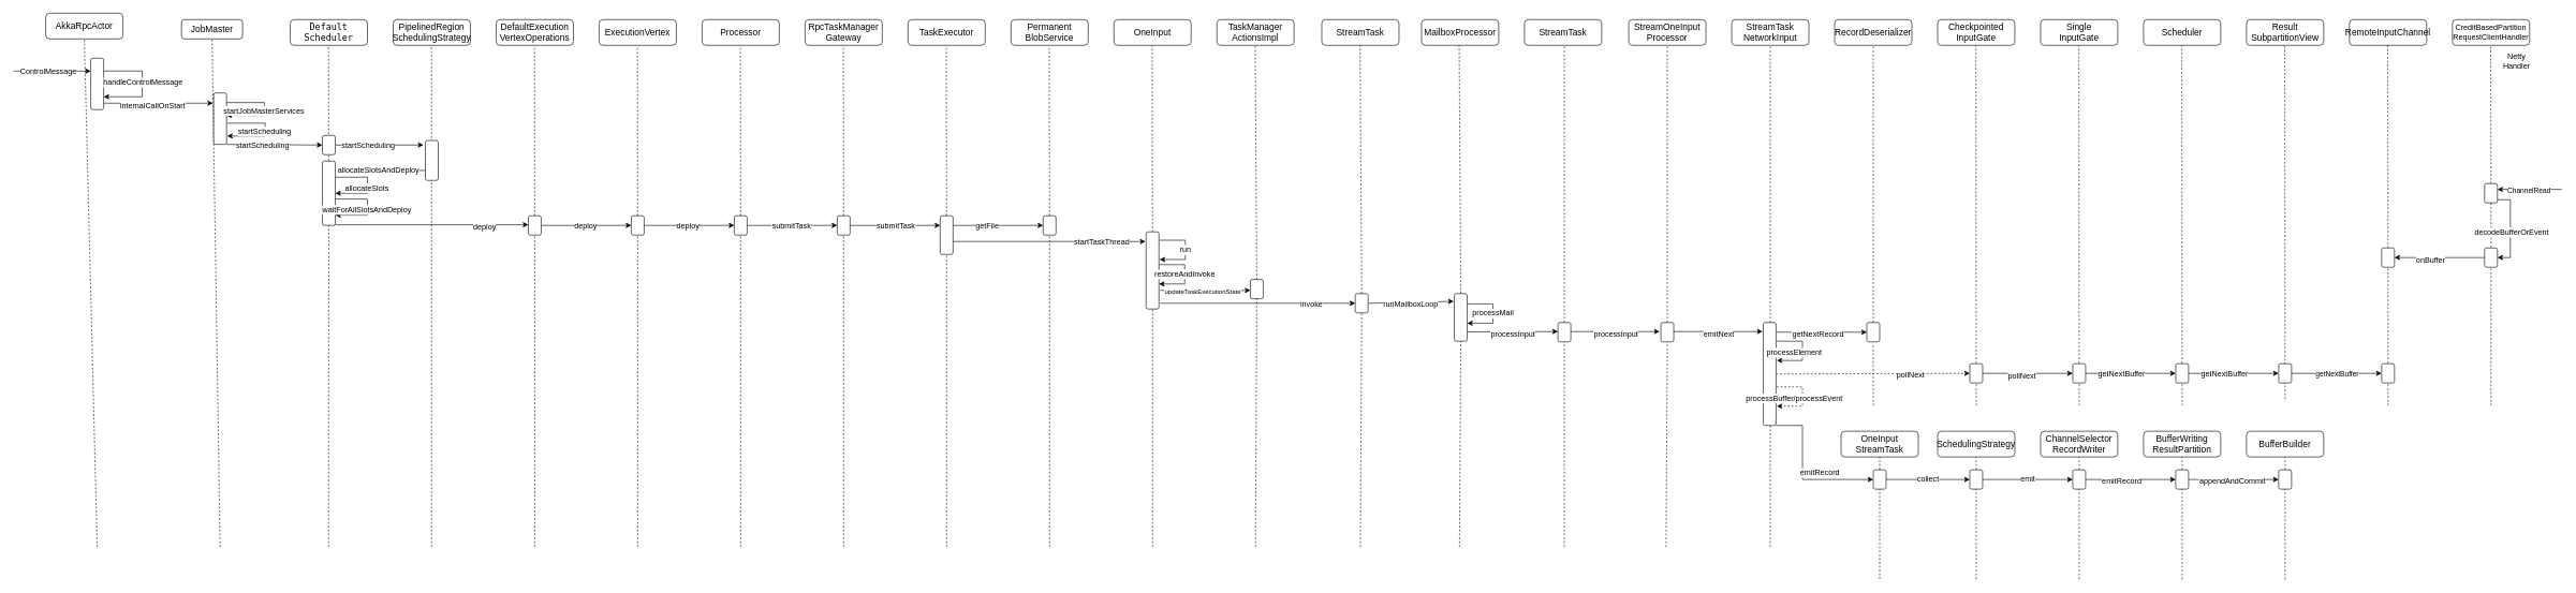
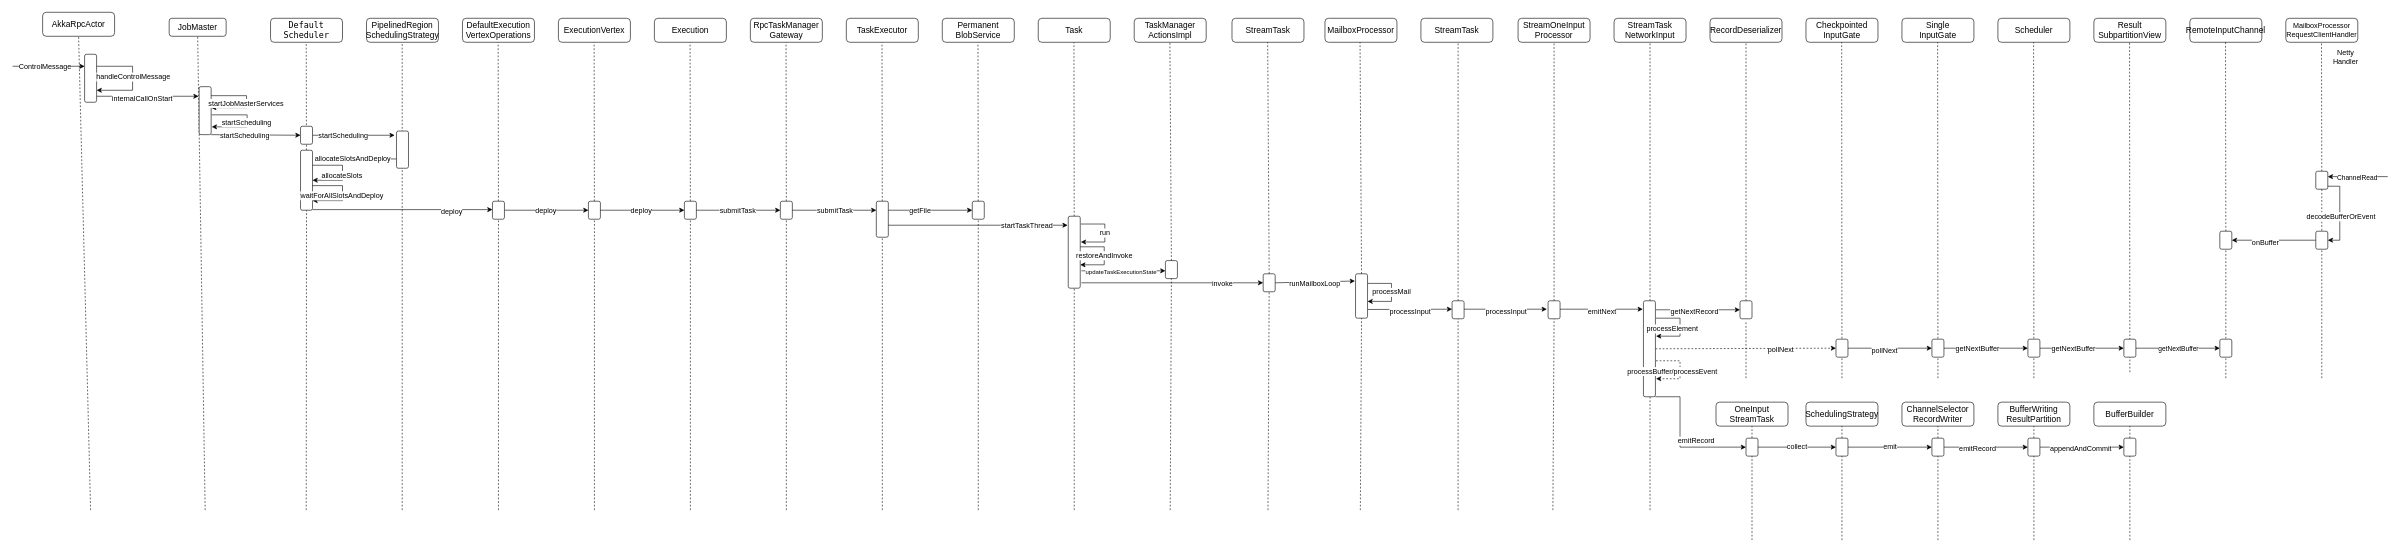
- <mxCell id="53" value="Processor" style="rounded=1;html=1;fontSize=14;whiteSpace=wrap;" parent="1" vertex="1"><mxGeometry x="1090" y="30" width="120" height="40" as="geometry" /></mxCell>
+ <mxCell id="53" value="Execution" style="rounded=1;html=1;fontSize=14;whiteSpace=wrap;" parent="1" vertex="1"><mxGeometry x="1090" y="30" width="120" height="40" as="geometry" /></mxCell>
- <mxCell id="77" value="OneInput" style="rounded=1;html=1;fontSize=14;whiteSpace=wrap;" parent="1" vertex="1"><mxGeometry x="1730" y="30" width="120" height="40" as="geometry" /></mxCell>
+ <mxCell id="77" value="Task" style="rounded=1;html=1;fontSize=14;whiteSpace=wrap;" parent="1" vertex="1"><mxGeometry x="1730" y="30" width="120" height="40" as="geometry" /></mxCell>
- <mxCell id="154" value="&lt;div style=&quot;font-size: 12px;&quot;&gt;CreditBasedPartition&lt;/div&gt;&lt;div style=&quot;font-size: 12px;&quot;&gt;RequestClientHandler&lt;/div&gt;" style="rounded=1;html=1;fontSize=12;whiteSpace=wrap;" vertex="1" parent="1"><mxGeometry x="3810" y="30" width="120" height="40" as="geometry" /></mxCell>
+ <mxCell id="154" value="&lt;div style=&quot;font-size: 12px;&quot;&gt;MailboxProcessor&lt;/div&gt;&lt;div style=&quot;font-size: 12px;&quot;&gt;RequestClientHandler&lt;/div&gt;" style="rounded=1;html=1;fontSize=12;whiteSpace=wrap;" vertex="1" parent="1"><mxGeometry x="3810" y="30" width="120" height="40" as="geometry" /></mxCell>
